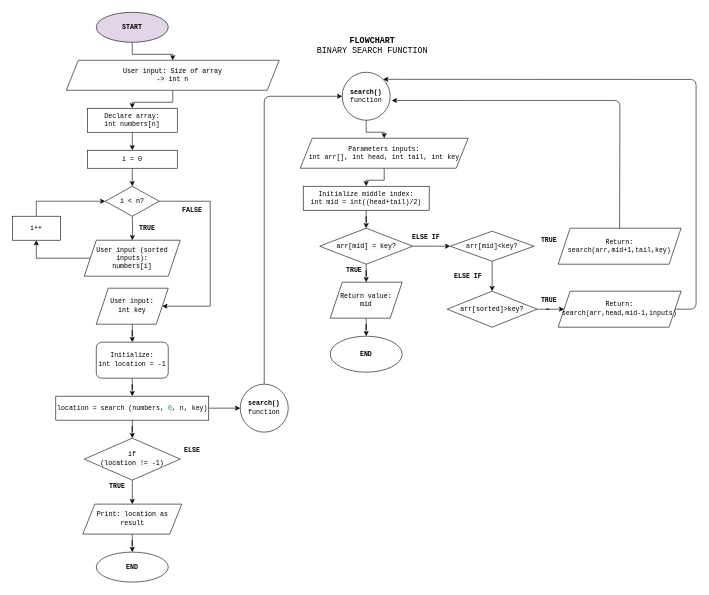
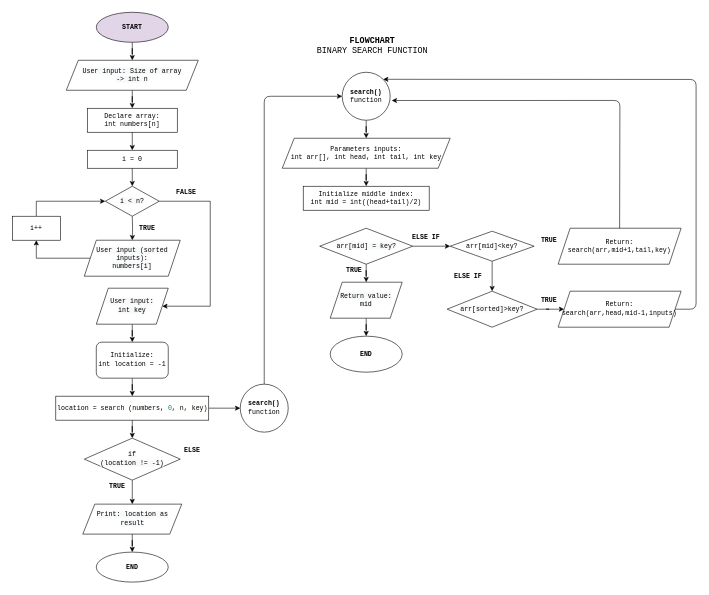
- <mxCell id="22" value="&lt;p&gt;&lt;span style=&quot;color: rgb(0 , 0 , 0) ; font-family: &amp;#34;courier new&amp;#34; ; font-size: 11px ; font-style: normal ; font-weight: 400 ; letter-spacing: normal ; text-align: center ; text-indent: 0px ; text-transform: none ; word-spacing: 0px ; background-color: rgb(248 , 249 , 250) ; display: inline ; float: none&quot;&gt;User input: Size of array&lt;br&gt;&lt;/span&gt;&lt;span style=&quot;color: rgb(0 , 0 , 0) ; font-family: &amp;#34;courier new&amp;#34; ; font-size: 11px ; font-style: normal ; font-weight: 400 ; letter-spacing: normal ; text-align: center ; text-indent: 0px ; text-transform: none ; word-spacing: 0px ; background-color: rgb(248 , 249 , 250) ; display: inline ; float: none&quot;&gt;-&amp;gt; int n&lt;/span&gt;&lt;/p&gt;" style="shape=parallelogram;perimeter=parallelogramPerimeter;whiteSpace=wrap;html=1;fixedSize=1;fontFamily=Courier New;fontSize=11;" vertex="1" parent="1"><mxGeometry x="110" y="100" width="355" height="50" as="geometry" /></mxCell>
+ <mxCell id="22" value="&lt;p&gt;&lt;span style=&quot;color: rgb(0 , 0 , 0) ; font-family: &amp;#34;courier new&amp;#34; ; font-size: 11px ; font-style: normal ; font-weight: 400 ; letter-spacing: normal ; text-align: center ; text-indent: 0px ; text-transform: none ; word-spacing: 0px ; background-color: rgb(248 , 249 , 250) ; display: inline ; float: none&quot;&gt;User input: Size of array&lt;br&gt;&lt;/span&gt;&lt;span style=&quot;color: rgb(0 , 0 , 0) ; font-family: &amp;#34;courier new&amp;#34; ; font-size: 11px ; font-style: normal ; font-weight: 400 ; letter-spacing: normal ; text-align: center ; text-indent: 0px ; text-transform: none ; word-spacing: 0px ; background-color: rgb(248 , 249 , 250) ; display: inline ; float: none&quot;&gt;-&amp;gt; int n&lt;/span&gt;&lt;/p&gt;" style="shape=parallelogram;perimeter=parallelogramPerimeter;whiteSpace=wrap;html=1;fixedSize=1;fontFamily=Courier New;fontSize=11;" vertex="1" parent="1"><mxGeometry x="110" y="100" width="220" height="50" as="geometry" /></mxCell>
- <mxCell id="36" value="Parameters inputs:&lt;br&gt;int arr[], int head, int tail, int key" style="shape=parallelogram;perimeter=parallelogramPerimeter;whiteSpace=wrap;html=1;fixedSize=1;fontFamily=Courier New;fontSize=11;" vertex="1" parent="1"><mxGeometry x="500" y="230" width="280" height="50" as="geometry" /></mxCell>
+ <mxCell id="36" value="Parameters inputs:&lt;br&gt;int arr[], int head, int tail, int key" style="shape=parallelogram;perimeter=parallelogramPerimeter;whiteSpace=wrap;html=1;fixedSize=1;fontFamily=Courier New;fontSize=11;" vertex="1" parent="1"><mxGeometry x="470" y="230" width="280" height="50" as="geometry" /></mxCell>
- <mxCell id="26" value="&lt;b&gt;FALSE&lt;/b&gt;" style="text;html=1;strokeColor=none;fillColor=none;align=center;verticalAlign=middle;whiteSpace=wrap;rounded=0;fontFamily=Courier New;fontSize=11;" vertex="1" parent="1"><mxGeometry x="300" y="340" width="40" height="20" as="geometry" /></mxCell>
+ <mxCell id="26" value="&lt;b&gt;FALSE&lt;/b&gt;" style="text;html=1;strokeColor=none;fillColor=none;align=center;verticalAlign=middle;whiteSpace=wrap;rounded=0;fontFamily=Courier New;fontSize=11;" vertex="1" parent="1"><mxGeometry x="290" y="310" width="40" height="20" as="geometry" /></mxCell>
- <mxCell id="37" value="" style="edgeStyle=orthogonalEdgeStyle;rounded=0;orthogonalLoop=1;jettySize=auto;html=1;fontFamily=Courier New;fontSize=11;entryX=0.5;entryY=0;entryDx=0;entryDy=0;" edge="1" parent="1" source="38" target="41"><mxGeometry relative="1" as="geometry"><mxPoint x="620" y="380" as="targetPoint" /></mxGeometry></mxCell>
